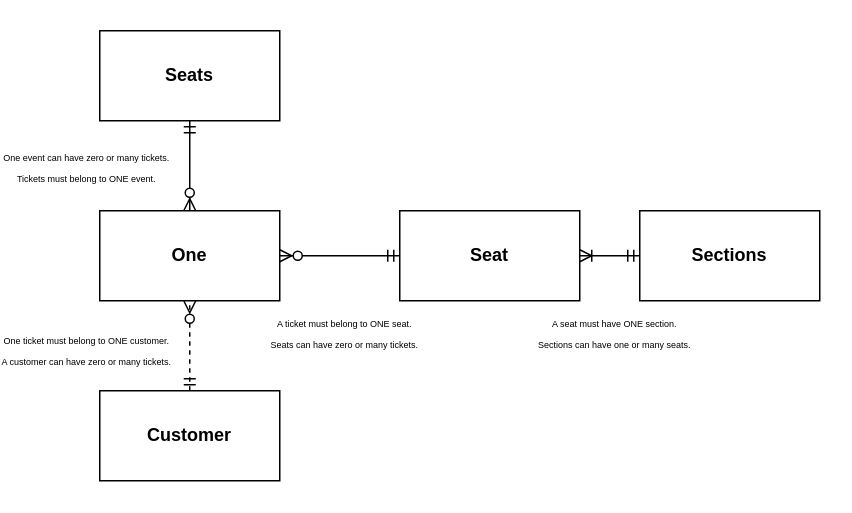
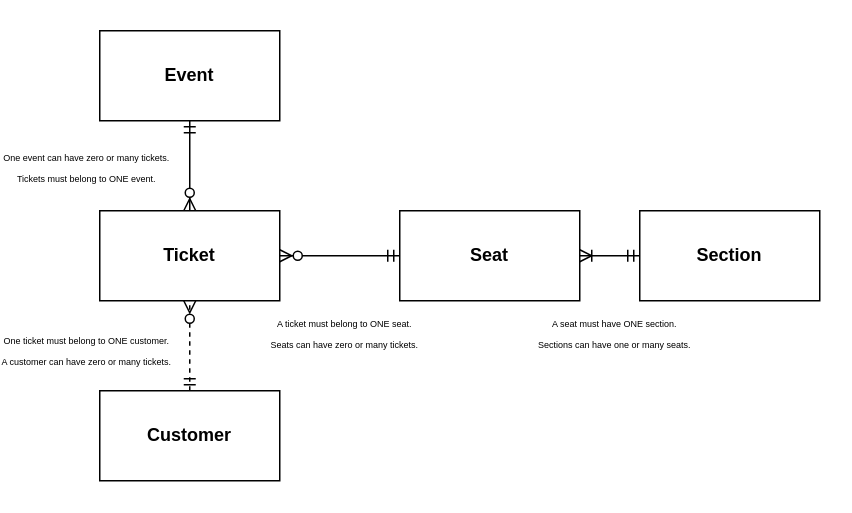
- <mxCell id="3" value="Seats" style="rounded=0;whiteSpace=wrap;html=1;fontStyle=1" vertex="1" parent="1"><mxGeometry x="20" y="20" width="120" height="60" as="geometry" /></mxCell>
+ <mxCell id="3" value="Event" style="rounded=0;whiteSpace=wrap;html=1;fontStyle=1" vertex="1" parent="1"><mxGeometry x="20" y="20" width="120" height="60" as="geometry" /></mxCell>
- <mxCell id="2" value="One" style="rounded=0;whiteSpace=wrap;html=1;fontStyle=1" vertex="1" parent="1"><mxGeometry x="20" y="140" width="120" height="60" as="geometry" /></mxCell>
+ <mxCell id="2" value="Ticket" style="rounded=0;whiteSpace=wrap;html=1;fontStyle=1" vertex="1" parent="1"><mxGeometry x="20" y="140" width="120" height="60" as="geometry" /></mxCell>
- <mxCell id="6" value="Sections" style="rounded=0;whiteSpace=wrap;html=1;fontStyle=1" vertex="1" parent="1"><mxGeometry x="380" y="140" width="120" height="60" as="geometry" /></mxCell>
+ <mxCell id="6" value="Section" style="rounded=0;whiteSpace=wrap;html=1;fontStyle=1" vertex="1" parent="1"><mxGeometry x="380" y="140" width="120" height="60" as="geometry" /></mxCell>
